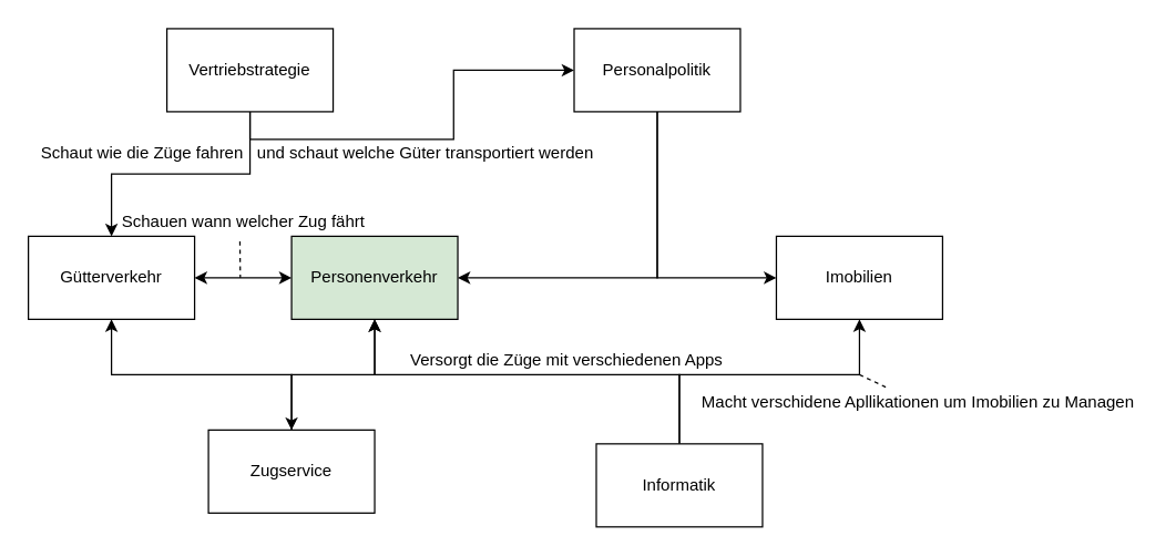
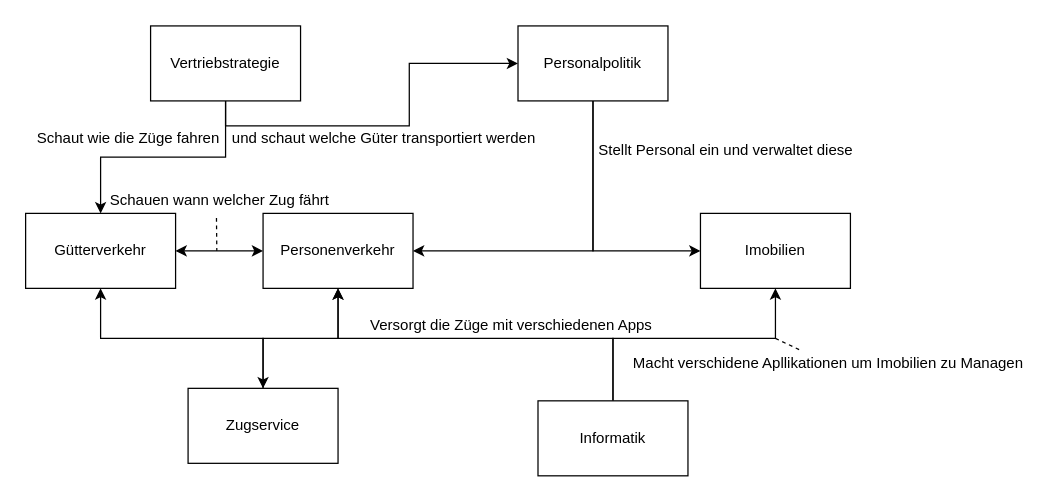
+ <mxCell id="24" value="Stellt Personal ein und verwaltet diese" style="text;html=1;align=center;verticalAlign=middle;resizable=0;points=[];autosize=1;strokeColor=none;fillColor=none;" vertex="1" parent="1"><mxGeometry x="470" y="110" width="220" height="20" as="geometry" /></mxCell>
- <mxCell id="5" value="Personenverkehr" style="rounded=0;whiteSpace=wrap;html=1;fillColor=#d5e8d4;" parent="1" vertex="1"><mxGeometry x="210" y="170" width="120" height="60" as="geometry" /></mxCell>
+ <mxCell id="5" value="Personenverkehr" style="rounded=0;whiteSpace=wrap;html=1;" parent="1" vertex="1"><mxGeometry x="210" y="170" width="120" height="60" as="geometry" /></mxCell>
